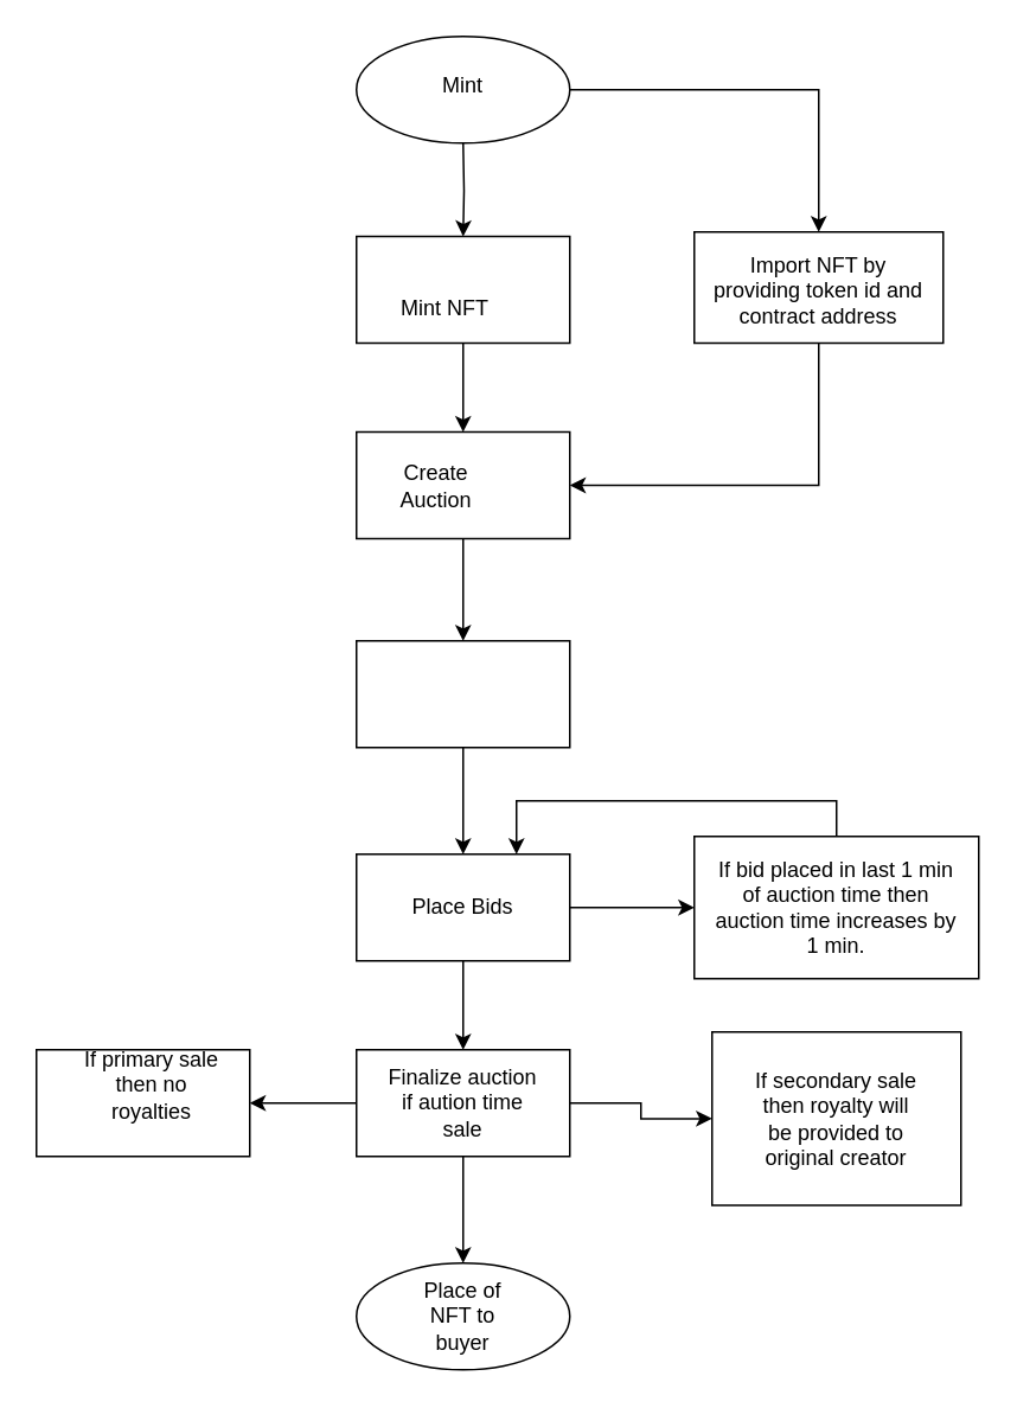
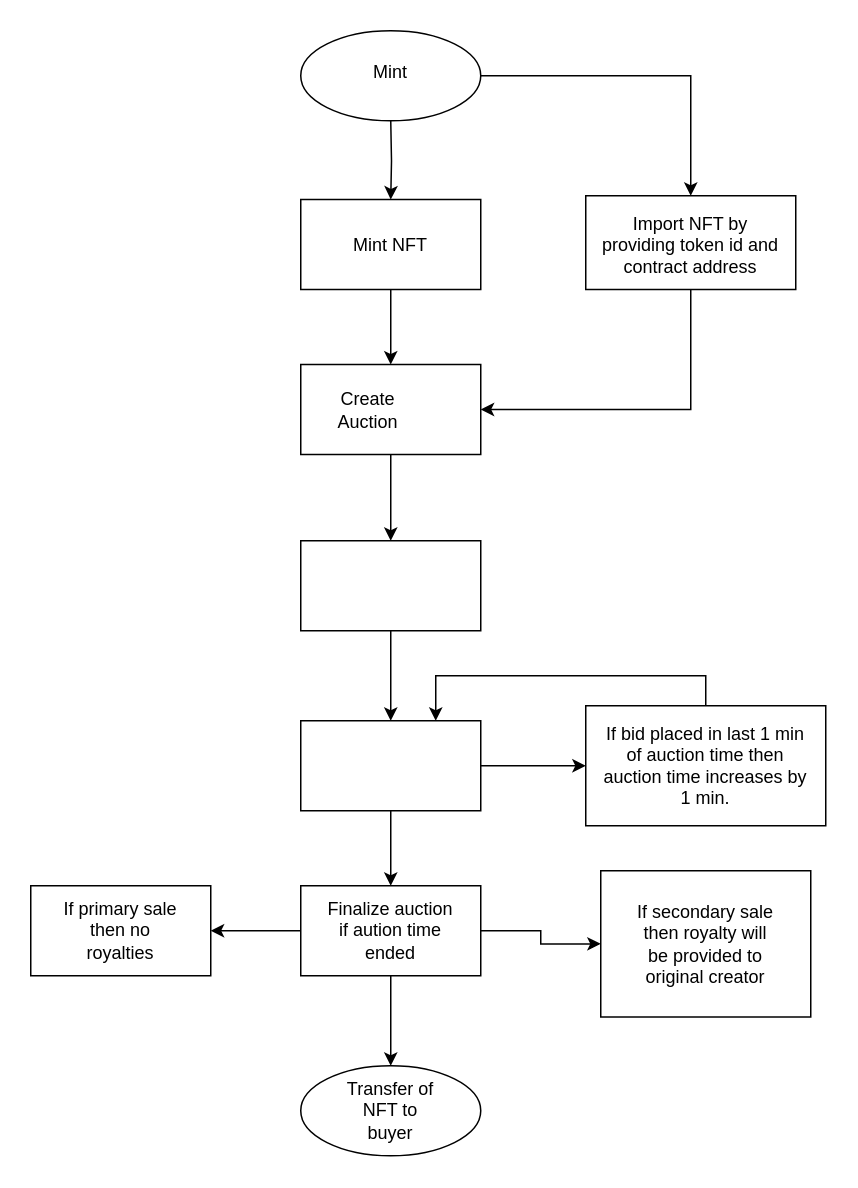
- <mxCell id="8" value="Mint NFT" style="text;html=1;strokeColor=none;fillColor=none;align=center;verticalAlign=middle;whiteSpace=wrap;rounded=0;" vertex="1" parent="1"><mxGeometry x="220" y="157.5" width="60" height="30" as="geometry" /></mxCell>
+ <mxCell id="8" value="Mint NFT" style="text;html=1;strokeColor=none;fillColor=none;align=center;verticalAlign=middle;whiteSpace=wrap;rounded=0;" vertex="1" parent="1"><mxGeometry x="230" y="147.5" width="60" height="30" as="geometry" /></mxCell>
- <mxCell id="15" value="Place Bids" style="text;html=1;strokeColor=none;fillColor=none;align=center;verticalAlign=middle;whiteSpace=wrap;rounded=0;" vertex="1" parent="1"><mxGeometry x="230" y="495" width="60" height="30" as="geometry" /></mxCell>
- <mxCell id="17" value="If primary sale then no royalties" style="text;html=1;strokeColor=none;fillColor=none;align=center;verticalAlign=middle;whiteSpace=wrap;rounded=0;" vertex="1" parent="1"><mxGeometry x="40" y="595" width="90" height="30" as="geometry" /></mxCell>
+ <mxCell id="17" value="If primary sale then no royalties" style="text;html=1;strokeColor=none;fillColor=none;align=center;verticalAlign=middle;whiteSpace=wrap;rounded=0;" vertex="1" parent="1"><mxGeometry x="35" y="605" width="90" height="30" as="geometry" /></mxCell>
- <mxCell id="24" value="Finalize auction if aution time sale" style="text;html=1;strokeColor=none;fillColor=none;align=center;verticalAlign=middle;whiteSpace=wrap;rounded=0;" vertex="1" parent="1"><mxGeometry x="215" y="605" width="90" height="30" as="geometry" /></mxCell>
+ <mxCell id="24" value="Finalize auction if aution time ended" style="text;html=1;strokeColor=none;fillColor=none;align=center;verticalAlign=middle;whiteSpace=wrap;rounded=0;" vertex="1" parent="1"><mxGeometry x="215" y="605" width="90" height="30" as="geometry" /></mxCell>
- <mxCell id="31" value="Place of NFT to buyer" style="text;html=1;strokeColor=none;fillColor=none;align=center;verticalAlign=middle;whiteSpace=wrap;rounded=0;" vertex="1" parent="1"><mxGeometry x="230" y="725" width="60" height="30" as="geometry" /></mxCell>
+ <mxCell id="31" value="Transfer of NFT to buyer" style="text;html=1;strokeColor=none;fillColor=none;align=center;verticalAlign=middle;whiteSpace=wrap;rounded=0;" vertex="1" parent="1"><mxGeometry x="230" y="725" width="60" height="30" as="geometry" /></mxCell>
